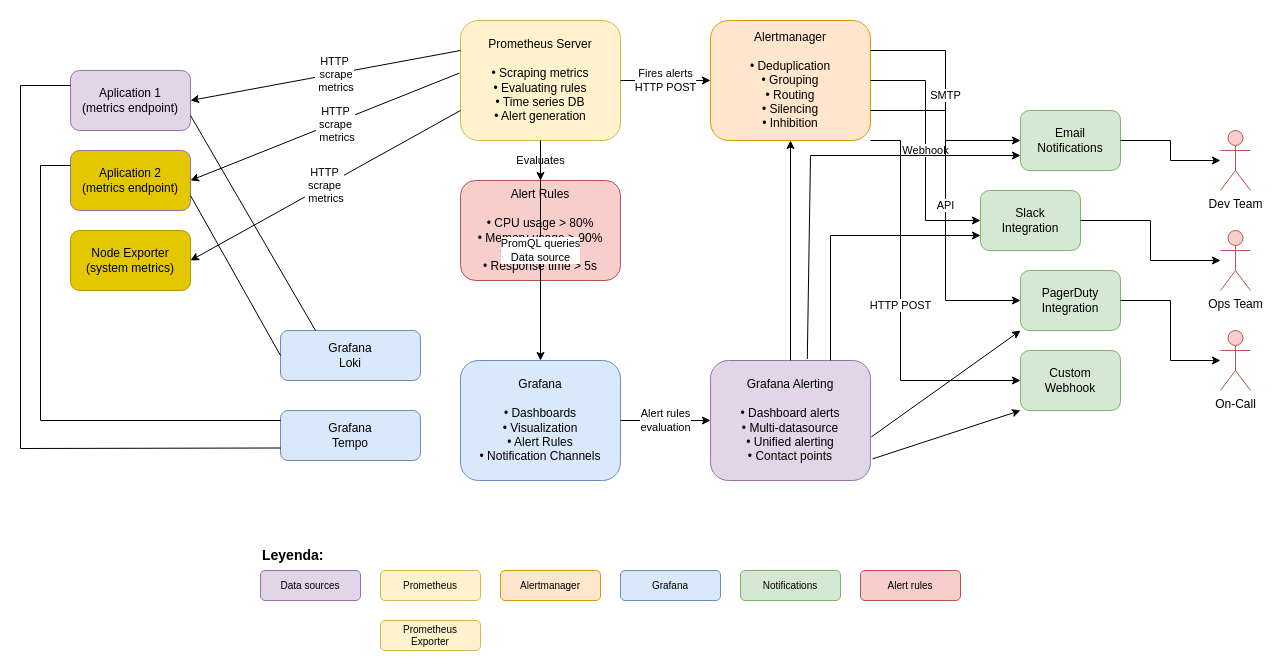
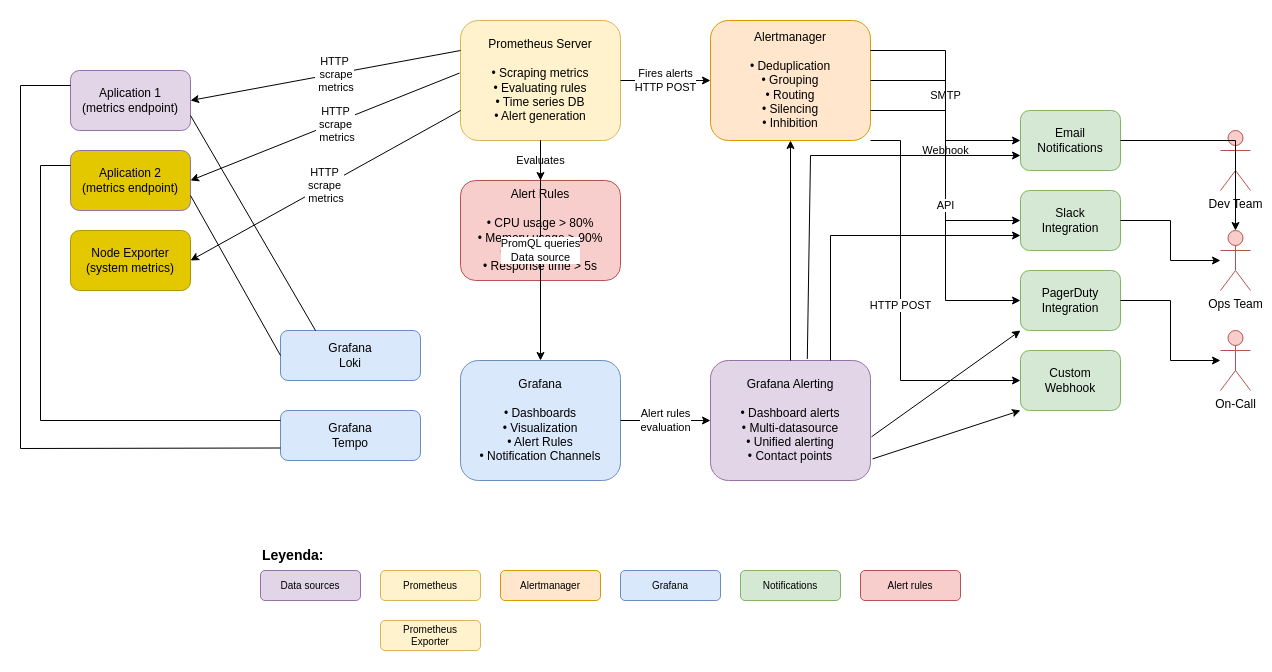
- <mxCell id="25" value="" style="edgeStyle=orthogonalEdgeStyle;rounded=0;orthogonalLoop=1;jettySize=auto;html=1;exitX=1;exitY=0.5;exitDx=0;exitDy=0;entryX=0;entryY=0.5;entryDx=0;entryDy=0;" edge="1" parent="1" source="8" target="14"><mxGeometry relative="1" as="geometry" /></mxCell>
+ <mxCell id="25" value="" style="edgeStyle=orthogonalEdgeStyle;rounded=0;orthogonalLoop=1;jettySize=auto;html=1;exitX=1;exitY=0.5;exitDx=0;exitDy=0;" edge="1" parent="1" source="8" target="15"><mxGeometry relative="1" as="geometry" /></mxCell>
- <mxCell id="9" value="Slack&#10;Integration" style="rounded=1;whiteSpace=wrap;html=1;fillColor=#d5e8d4;strokeColor=#82b366;" vertex="1" parent="1"><mxGeometry x="980" y="190" width="100" height="60" as="geometry" /></mxCell>
+ <mxCell id="9" value="Slack&#10;Integration" style="rounded=1;whiteSpace=wrap;html=1;fillColor=#d5e8d4;strokeColor=#82b366;" vertex="1" parent="1"><mxGeometry x="1020" y="190" width="100" height="60" as="geometry" /></mxCell>
